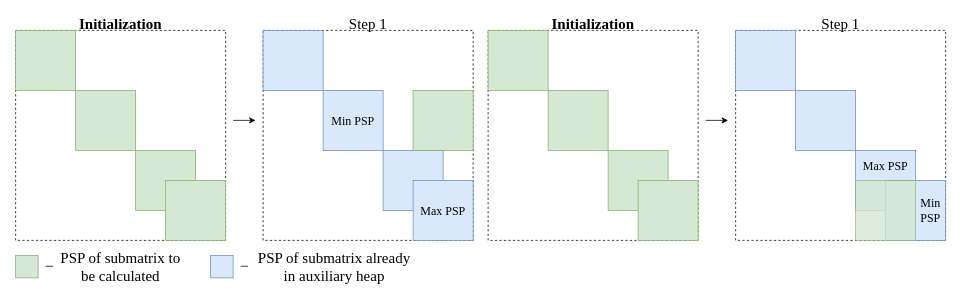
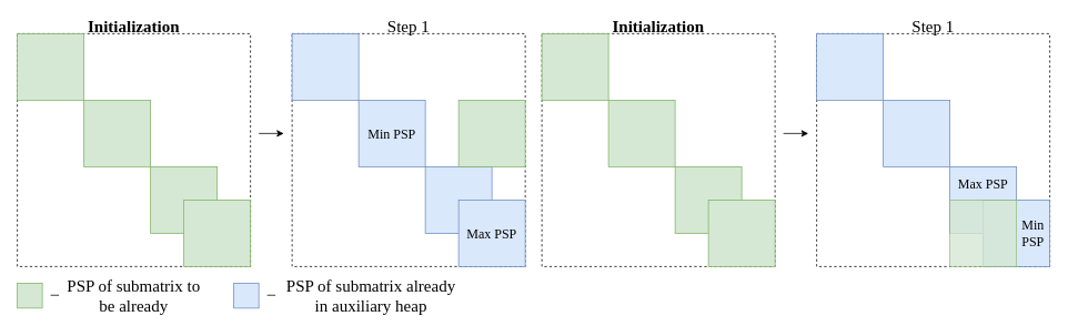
- <mxCell id="15" value="&lt;div style=&quot;font-size: 20px;&quot;&gt;PSP of submatrix to be calculated&lt;br&gt;&lt;/div&gt;" style="text;html=1;align=center;verticalAlign=middle;whiteSpace=wrap;rounded=0;fontSize=16;fontFamily=Computer Modern;fontSource=https%3A%2F%2Ffonts.googleapis.com%2Fcss%3Ffamily%3DComputer%2BModern;" parent="1" vertex="1"><mxGeometry x="70" y="340" width="180" height="30" as="geometry" /></mxCell>
+ <mxCell id="15" value="&lt;div style=&quot;font-size: 20px;&quot;&gt;PSP of submatrix to be already&lt;br&gt;&lt;/div&gt;" style="text;html=1;align=center;verticalAlign=middle;whiteSpace=wrap;rounded=0;fontSize=16;fontFamily=Computer Modern;fontSource=https%3A%2F%2Ffonts.googleapis.com%2Fcss%3Ffamily%3DComputer%2BModern;" parent="1" vertex="1"><mxGeometry x="70" y="340" width="180" height="30" as="geometry" /></mxCell>
